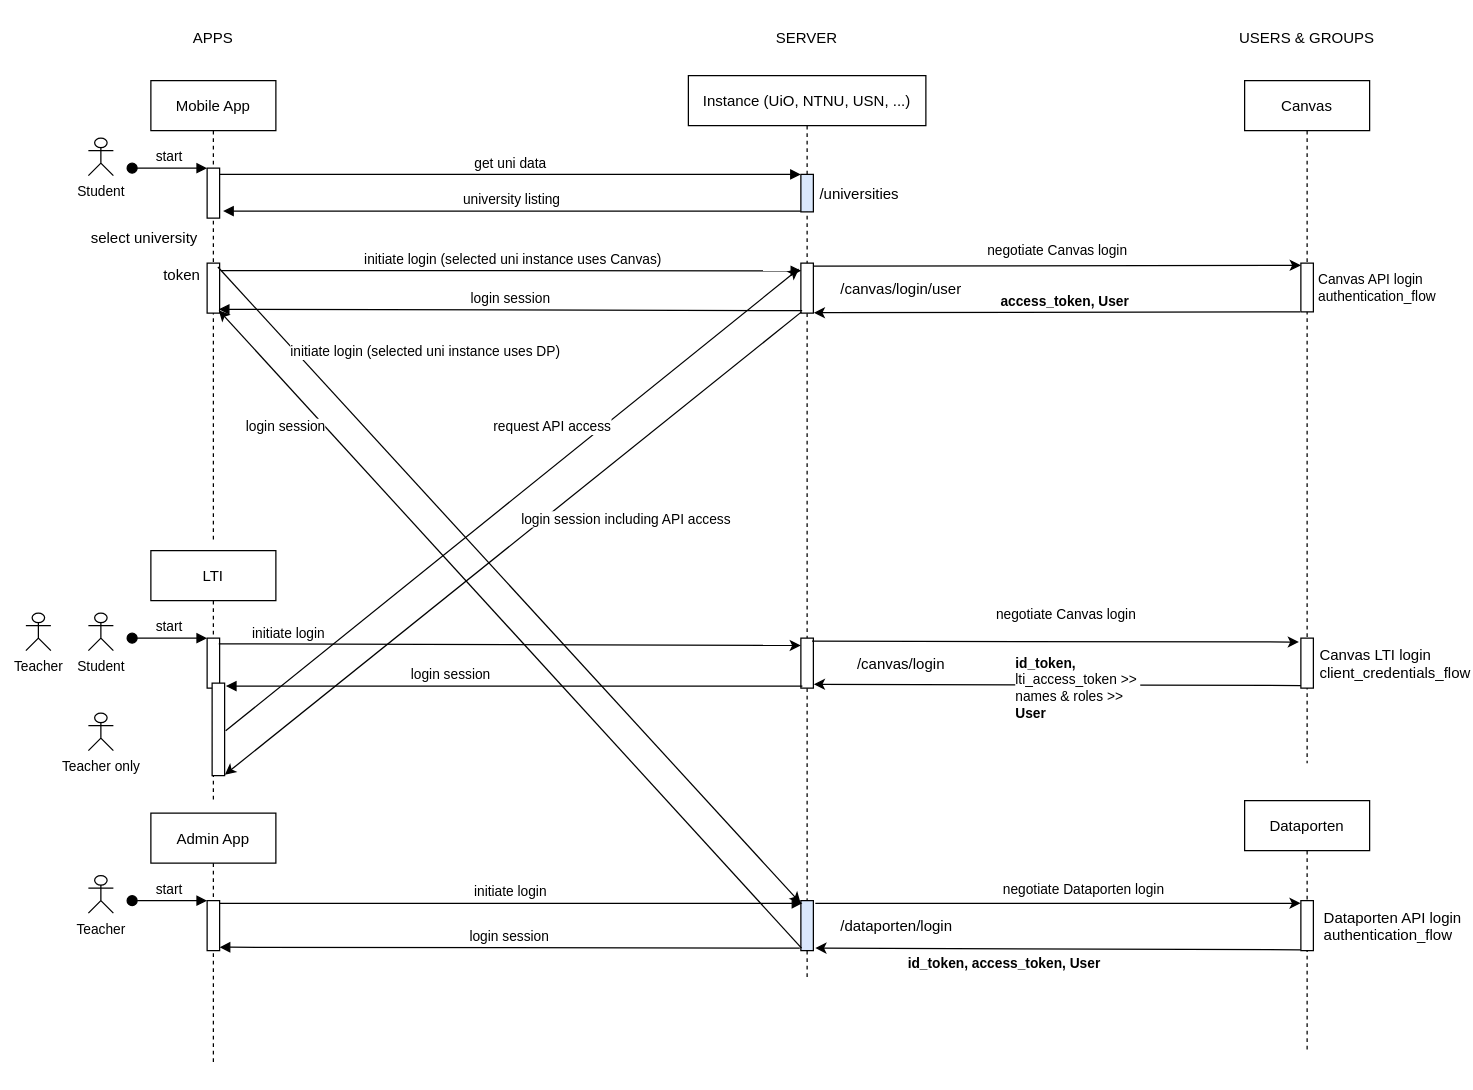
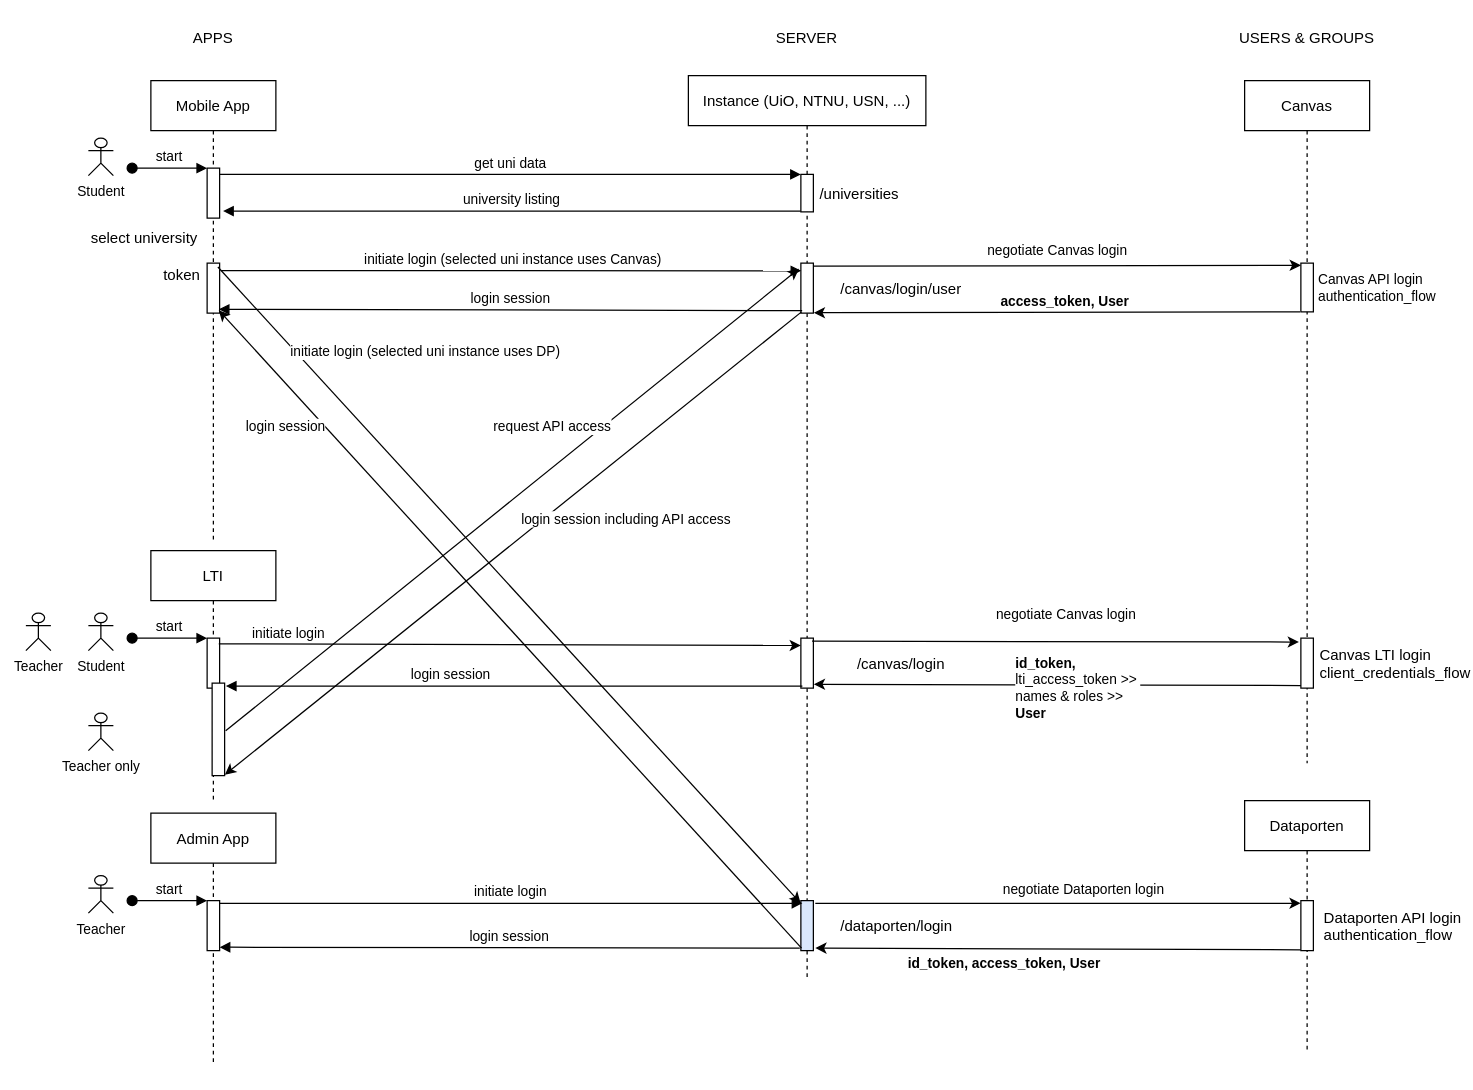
- <mxCell id="12" value="    /universities" style="points=[];perimeter=orthogonalPerimeter;rounded=0;shadow=0;strokeWidth=1;align=left;fillColor=#dae8fc;" parent="11" vertex="1"><mxGeometry x="90" y="79" width="10" height="30" as="geometry" /></mxCell>
+ <mxCell id="12" value="    /universities" style="points=[];perimeter=orthogonalPerimeter;rounded=0;shadow=0;strokeWidth=1;align=left;" parent="11" vertex="1"><mxGeometry x="90" y="79" width="10" height="30" as="geometry" /></mxCell>
